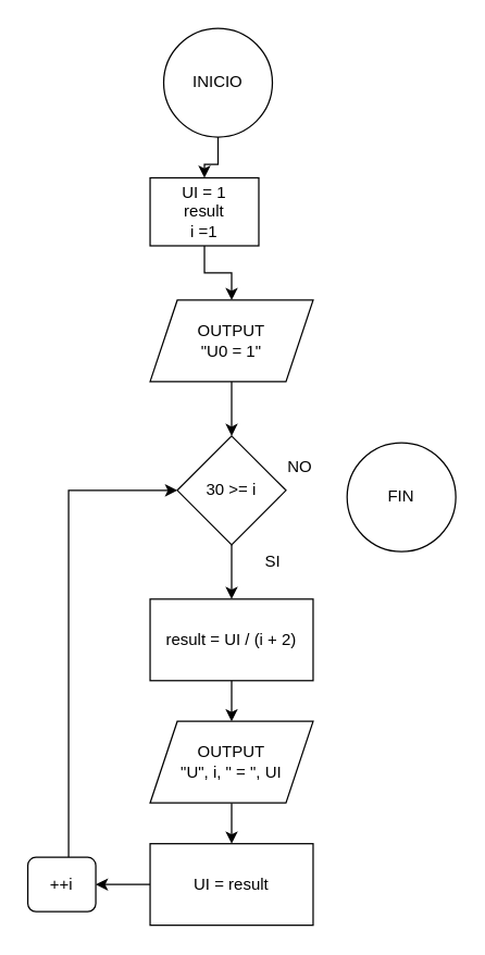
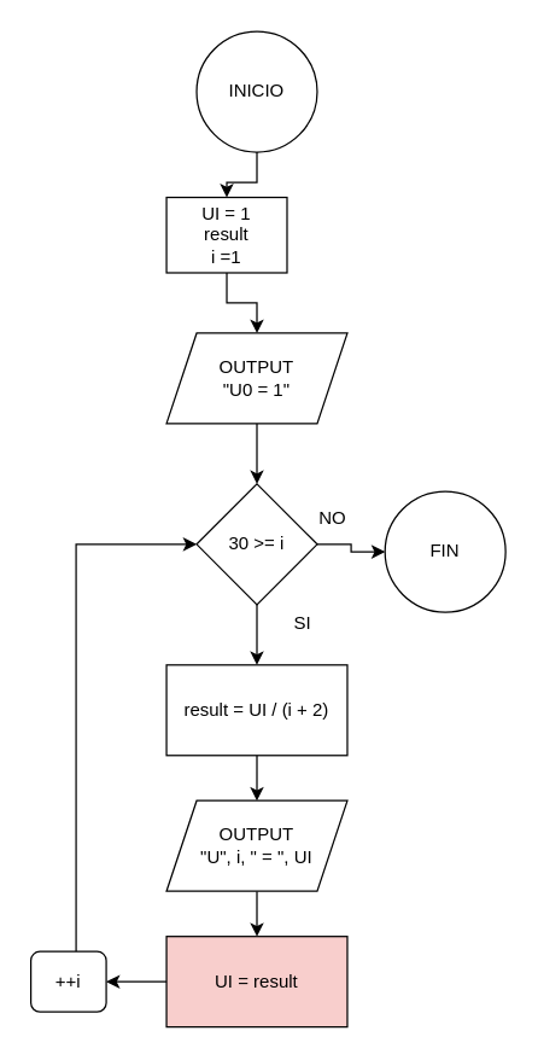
- <mxCell id="3" value="INICIO" style="ellipse;whiteSpace=wrap;html=1;" vertex="1" parent="1"><mxGeometry x="120" y="20" width="80" height="80" as="geometry" /></mxCell>
+ <mxCell id="3" value="INICIO" style="ellipse;whiteSpace=wrap;html=1;" vertex="1" parent="1"><mxGeometry x="130" y="20" width="80" height="80" as="geometry" /></mxCell>
+ <mxCell id="9" value="" style="edgeStyle=orthogonalEdgeStyle;rounded=0;orthogonalLoop=1;jettySize=auto;html=1;" edge="1" parent="1" source="10" target="17"><mxGeometry relative="1" as="geometry" /></mxCell>
- <mxCell id="19" value="UI = result" style="whiteSpace=wrap;html=1;" vertex="1" parent="1"><mxGeometry x="110" y="620" width="120" height="60" as="geometry" /></mxCell>
+ <mxCell id="19" value="UI = result" style="whiteSpace=wrap;html=1;fillColor=#f8cecc;" vertex="1" parent="1"><mxGeometry x="110" y="620" width="120" height="60" as="geometry" /></mxCell>
